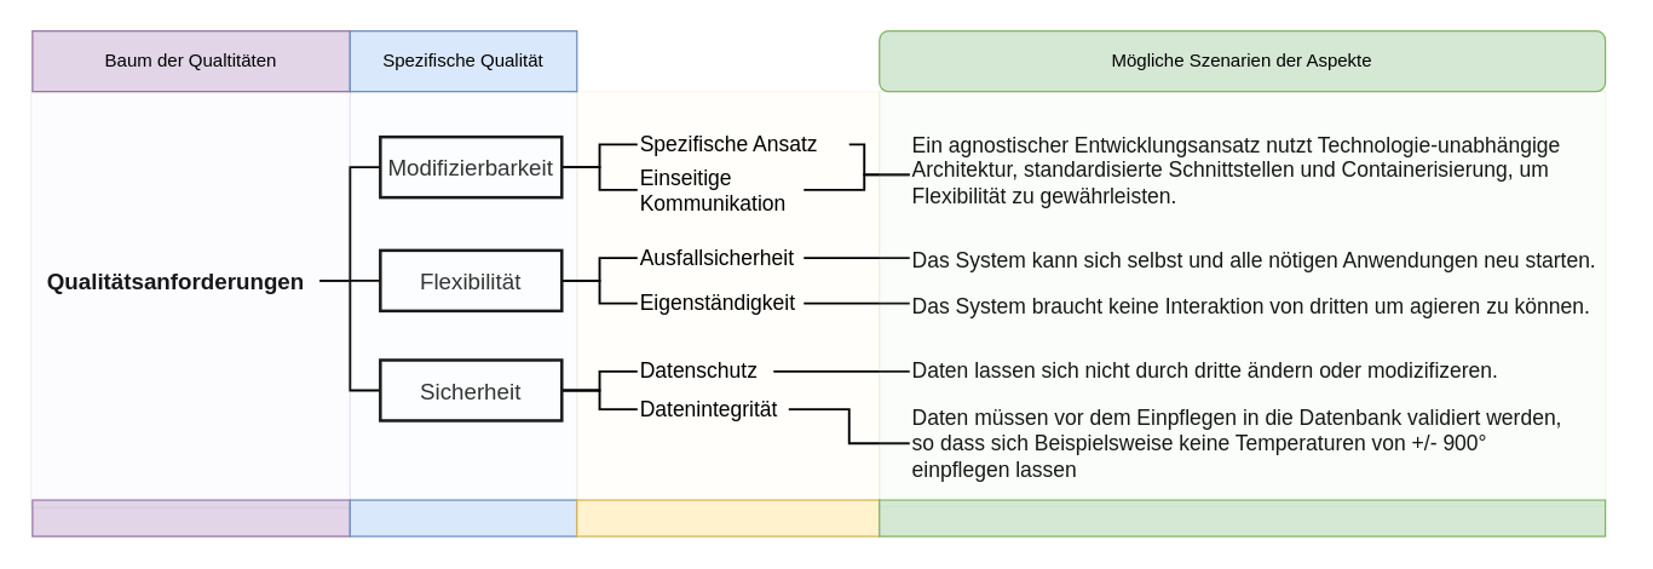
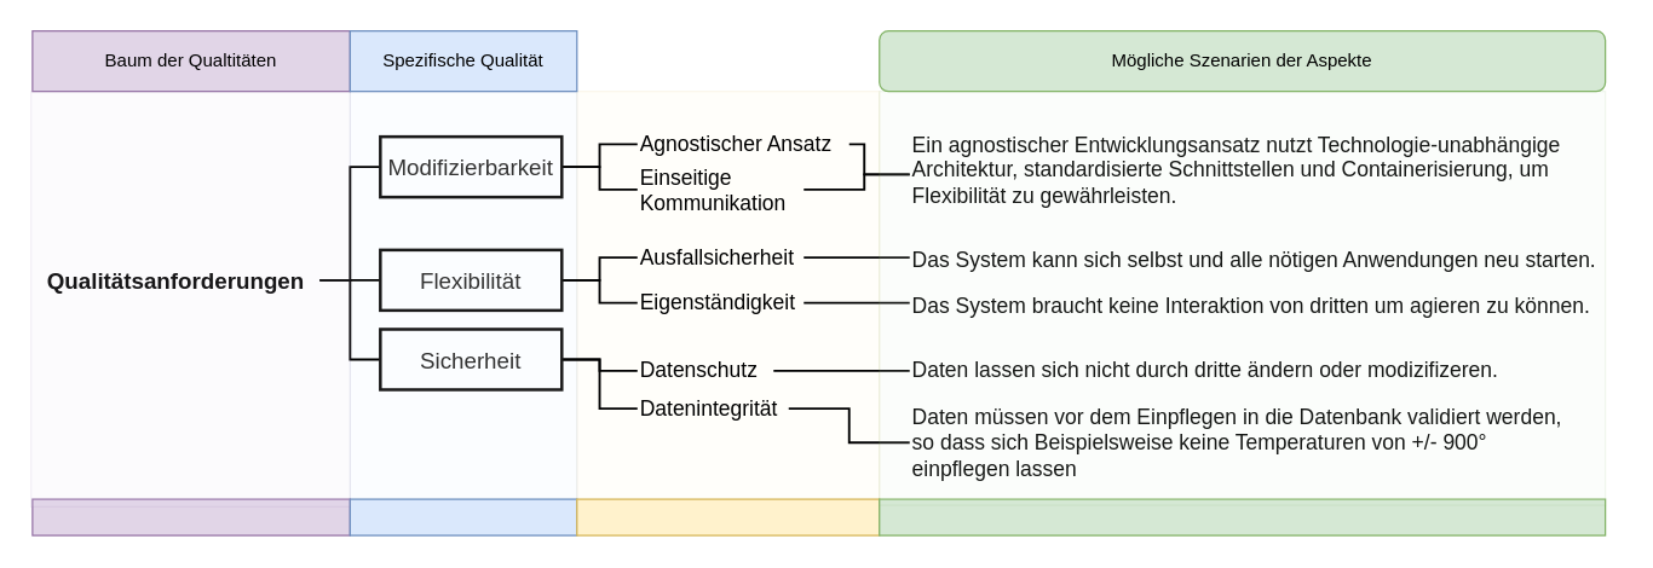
- <mxCell id="18" value="Spezifische Ansatz" style="text;html=1;strokeColor=none;fillColor=none;align=left;verticalAlign=middle;whiteSpace=wrap;rounded=0;strokeWidth=1;fontSize=14;" vertex="1" parent="1"><mxGeometry x="421" y="80" width="140" height="30" as="geometry" /></mxCell>
+ <mxCell id="18" value="Agnostischer Ansatz" style="text;html=1;strokeColor=none;fillColor=none;align=left;verticalAlign=middle;whiteSpace=wrap;rounded=0;strokeWidth=1;fontSize=14;" vertex="1" parent="1"><mxGeometry x="421" y="80" width="140" height="30" as="geometry" /></mxCell>
- <mxCell id="16" value="&lt;span style=&quot;font-size: 15px;&quot;&gt;Sicherheit&lt;/span&gt;" style="rounded=0;whiteSpace=wrap;html=1;fillColor=none;strokeColor=#1A1A1A;fontColor=#333333;strokeWidth=2;" vertex="1" parent="1"><mxGeometry x="251" y="237.5" width="120" height="40" as="geometry" /></mxCell>
+ <mxCell id="16" value="&lt;span style=&quot;font-size: 15px;&quot;&gt;Sicherheit&lt;/span&gt;" style="rounded=0;whiteSpace=wrap;html=1;fillColor=none;strokeColor=#1A1A1A;fontColor=#333333;strokeWidth=2;" vertex="1" parent="1"><mxGeometry x="251" y="217.5" width="120" height="40" as="geometry" /></mxCell>
